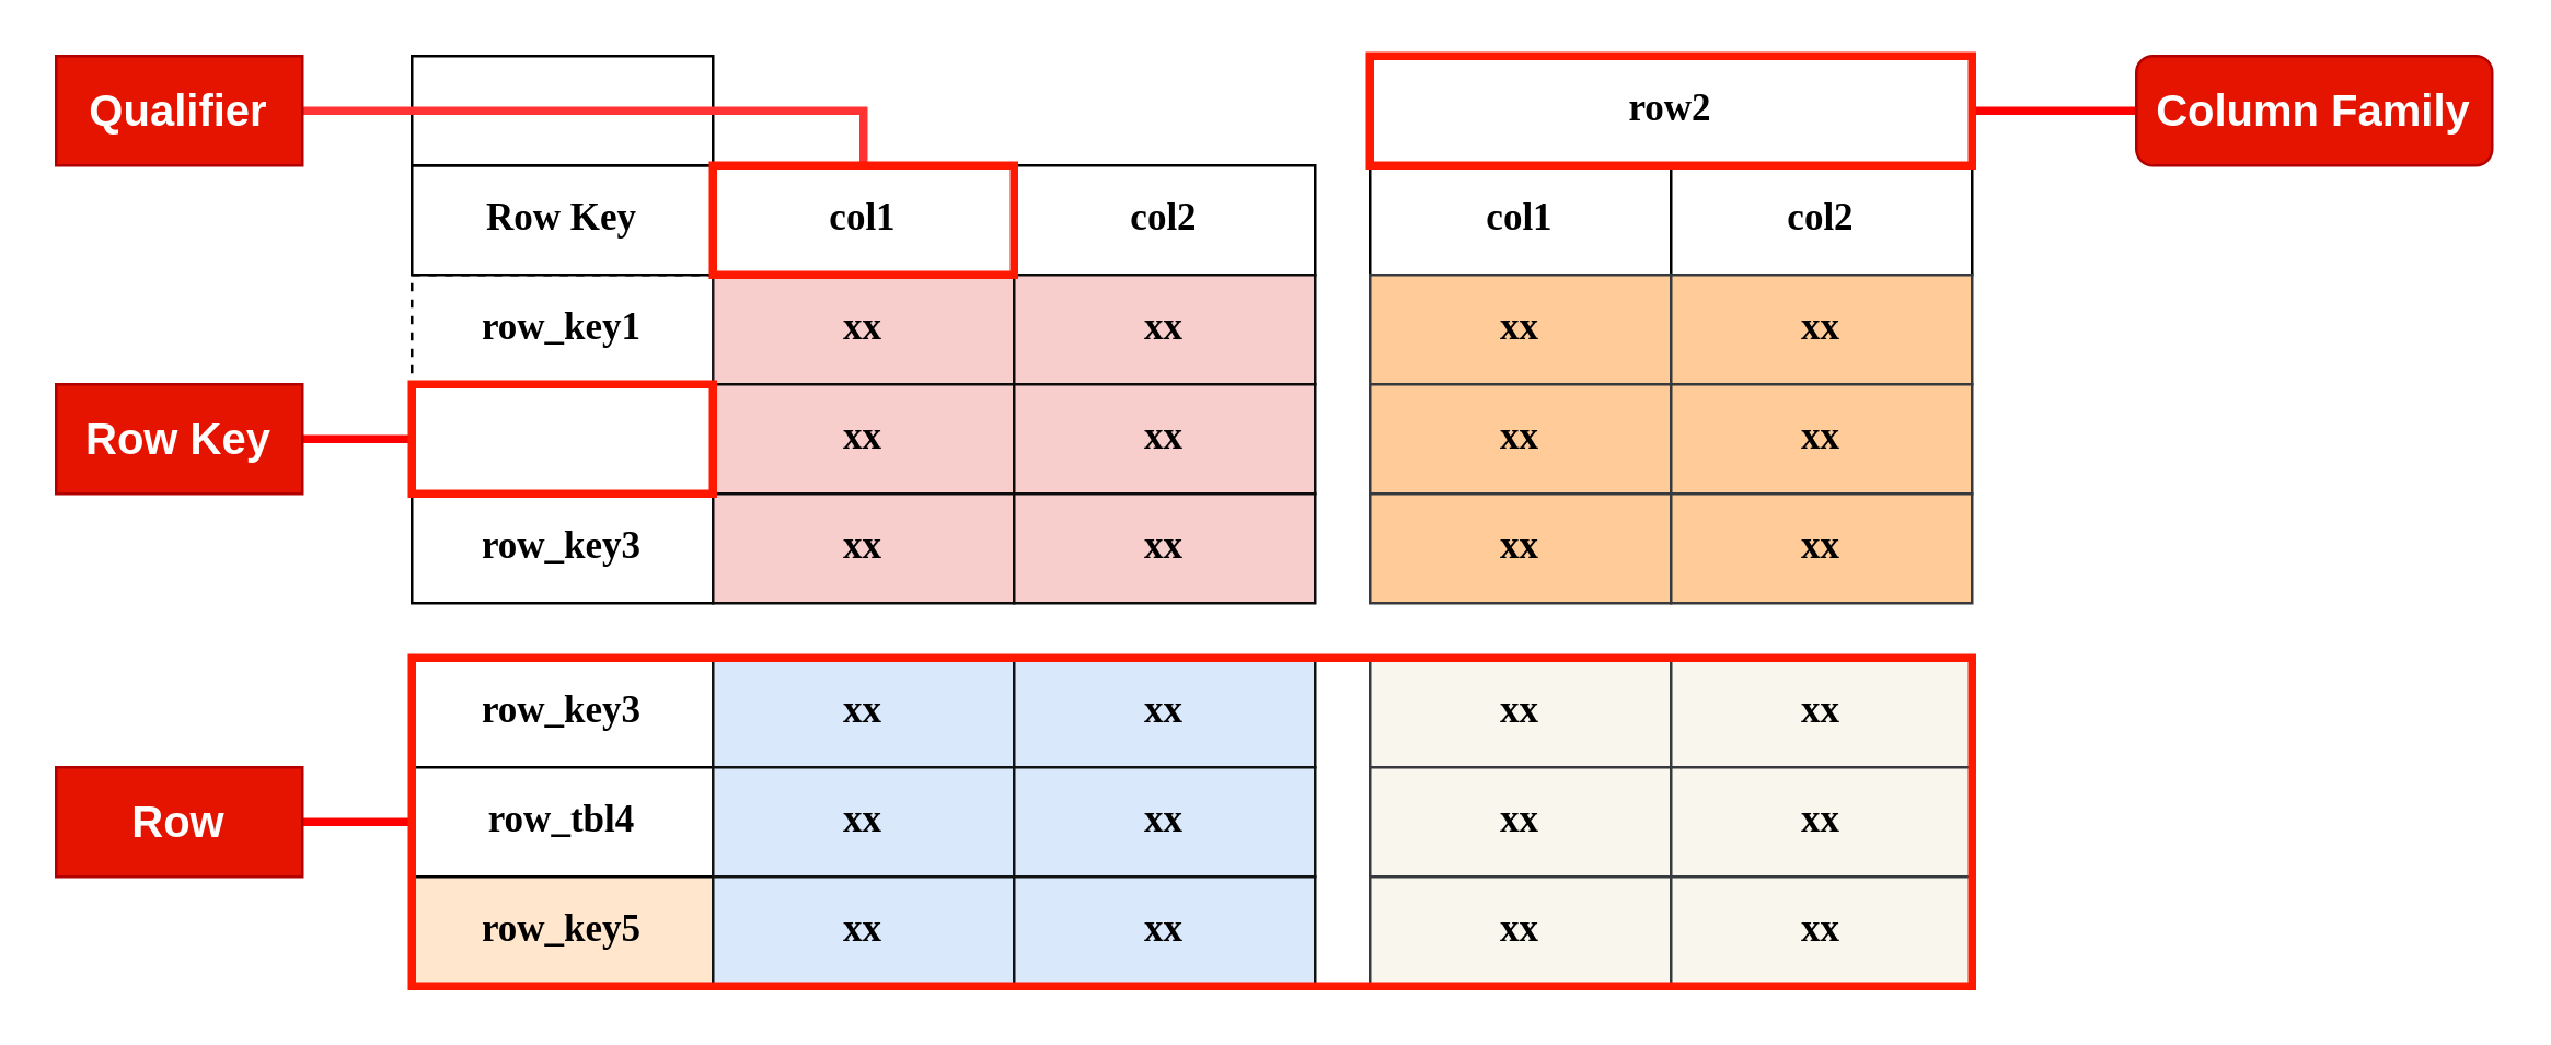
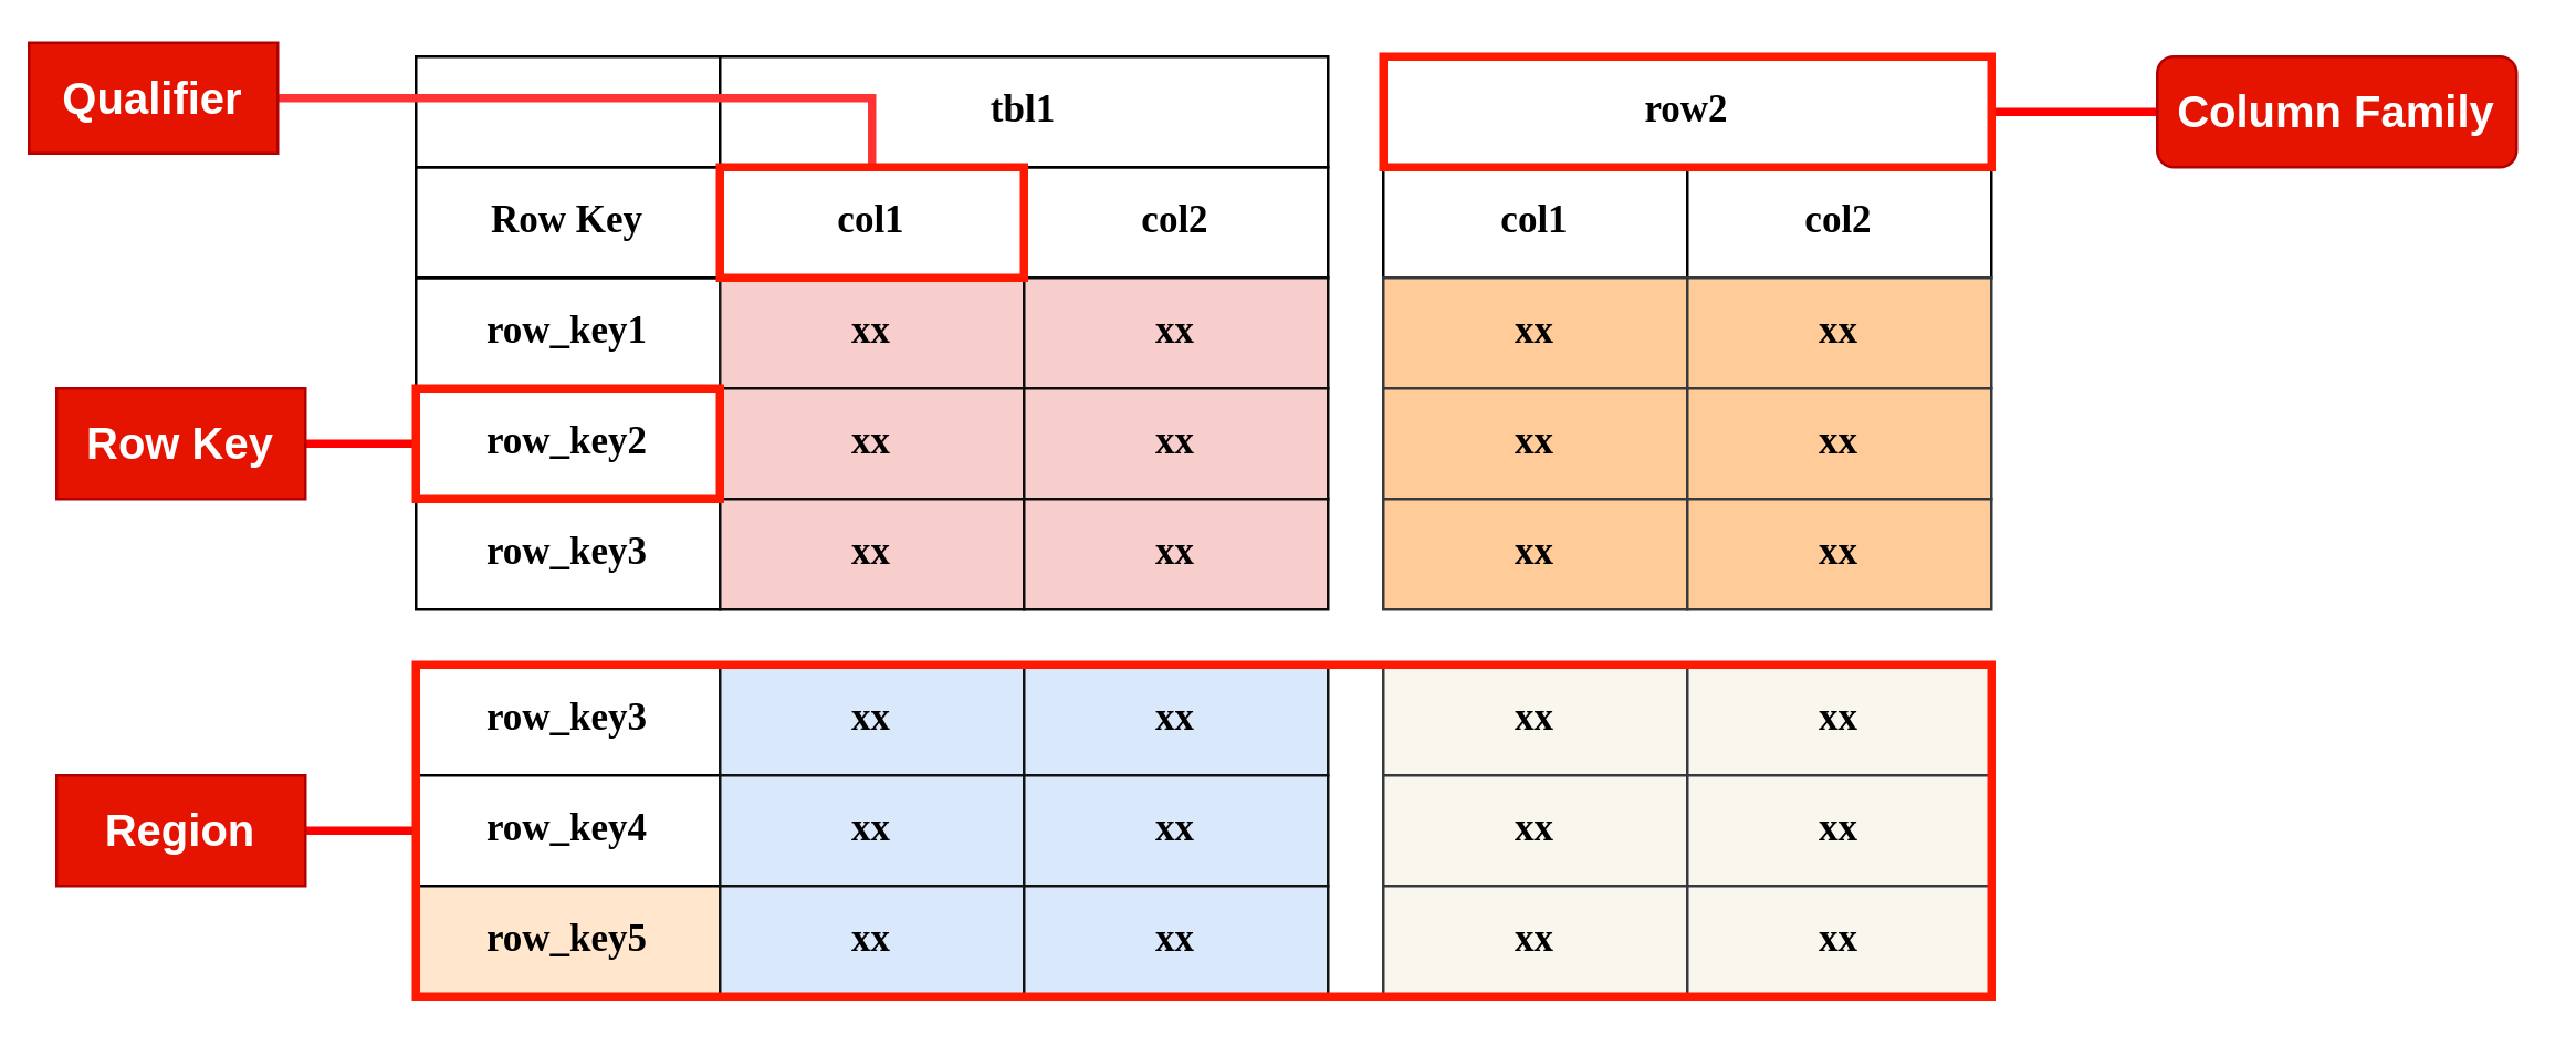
- <mxCell id="42" value="&lt;font style=&quot;font-size: 16px;&quot;&gt;&lt;b&gt;Qualifier&lt;/b&gt;&lt;/font&gt;" style="rounded=0;whiteSpace=wrap;html=1;fillColor=#e51400;strokeColor=#B20000;fontColor=#ffffff;" parent="1" vertex="1"><mxGeometry x="20" y="20" width="90" height="40" as="geometry" /></mxCell>
+ <mxCell id="42" value="&lt;font style=&quot;font-size: 16px;&quot;&gt;&lt;b&gt;Qualifier&lt;/b&gt;&lt;/font&gt;" style="rounded=0;whiteSpace=wrap;html=1;fillColor=#e51400;strokeColor=#B20000;fontColor=#ffffff;" parent="1" vertex="1"><mxGeometry x="10" y="15" width="90" height="40" as="geometry" /></mxCell>
+ <mxCell id="9" value="&lt;b&gt;&lt;font style=&quot;font-size: 14px;&quot; face=&quot;Verdana&quot;&gt;tbl1&lt;/font&gt;&lt;/b&gt;" style="rounded=0;whiteSpace=wrap;html=1;" parent="1" vertex="1"><mxGeometry x="260" y="20" width="220" height="40" as="geometry" /></mxCell>
- <mxCell id="2" value="&lt;b&gt;&lt;font style=&quot;font-size: 14px;&quot; face=&quot;Verdana&quot;&gt;row_key1&lt;/font&gt;&lt;/b&gt;" style="rounded=0;whiteSpace=wrap;html=1;dashed=1;" parent="1" vertex="1"><mxGeometry x="150" y="100" width="110" height="40" as="geometry" /></mxCell>
+ <mxCell id="2" value="&lt;b&gt;&lt;font style=&quot;font-size: 14px;&quot; face=&quot;Verdana&quot;&gt;row_key1&lt;/font&gt;&lt;/b&gt;" style="rounded=0;whiteSpace=wrap;html=1;" parent="1" vertex="1"><mxGeometry x="150" y="100" width="110" height="40" as="geometry" /></mxCell>
+ <mxCell id="3" value="&lt;b&gt;&lt;font style=&quot;font-size: 14px;&quot; face=&quot;Verdana&quot;&gt;row_key2&lt;/font&gt;&lt;/b&gt;" style="rounded=0;whiteSpace=wrap;html=1;" parent="1" vertex="1"><mxGeometry x="150" y="140" width="110" height="40" as="geometry" /></mxCell>
- <mxCell id="48" value="&lt;font style=&quot;font-size: 16px;&quot;&gt;&lt;b&gt;Row&lt;/b&gt;&lt;/font&gt;" style="rounded=0;whiteSpace=wrap;html=1;fillColor=#e51400;strokeColor=#B20000;fontColor=#ffffff;" parent="1" vertex="1"><mxGeometry x="20" y="280" width="90" height="40" as="geometry" /></mxCell>
+ <mxCell id="48" value="&lt;font style=&quot;font-size: 16px;&quot;&gt;&lt;b&gt;Region&lt;/b&gt;&lt;/font&gt;" style="rounded=0;whiteSpace=wrap;html=1;fillColor=#e51400;strokeColor=#B20000;fontColor=#ffffff;" parent="1" vertex="1"><mxGeometry x="20" y="280" width="90" height="40" as="geometry" /></mxCell>
- <mxCell id="17" value="&lt;b&gt;&lt;font style=&quot;font-size: 14px;&quot; face=&quot;Verdana&quot;&gt;row_tbl4&lt;/font&gt;&lt;/b&gt;" style="rounded=0;whiteSpace=wrap;html=1;" parent="1" vertex="1"><mxGeometry x="150" y="280" width="110" height="40" as="geometry" /></mxCell>
+ <mxCell id="17" value="&lt;b&gt;&lt;font style=&quot;font-size: 14px;&quot; face=&quot;Verdana&quot;&gt;row_key4&lt;/font&gt;&lt;/b&gt;" style="rounded=0;whiteSpace=wrap;html=1;" parent="1" vertex="1"><mxGeometry x="150" y="280" width="110" height="40" as="geometry" /></mxCell>
